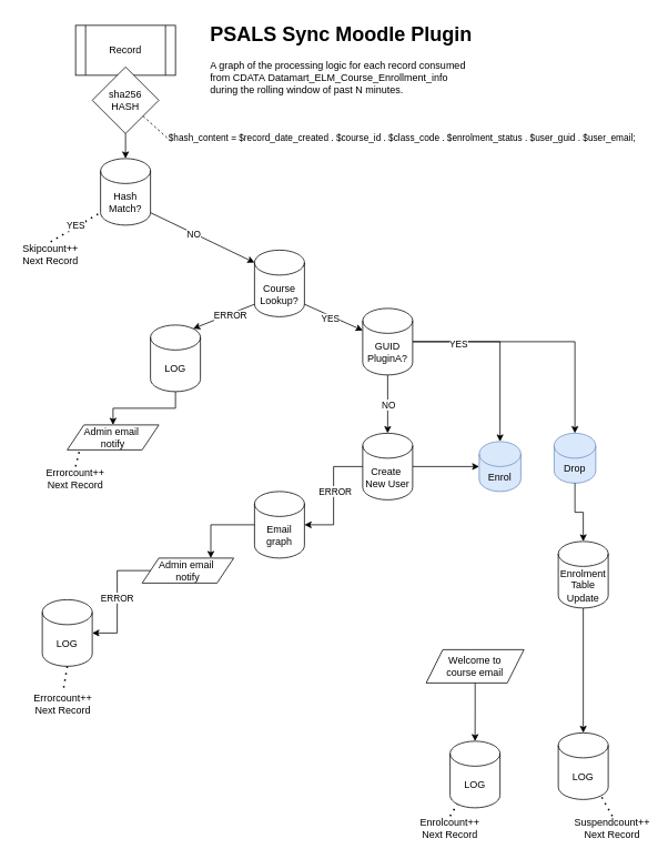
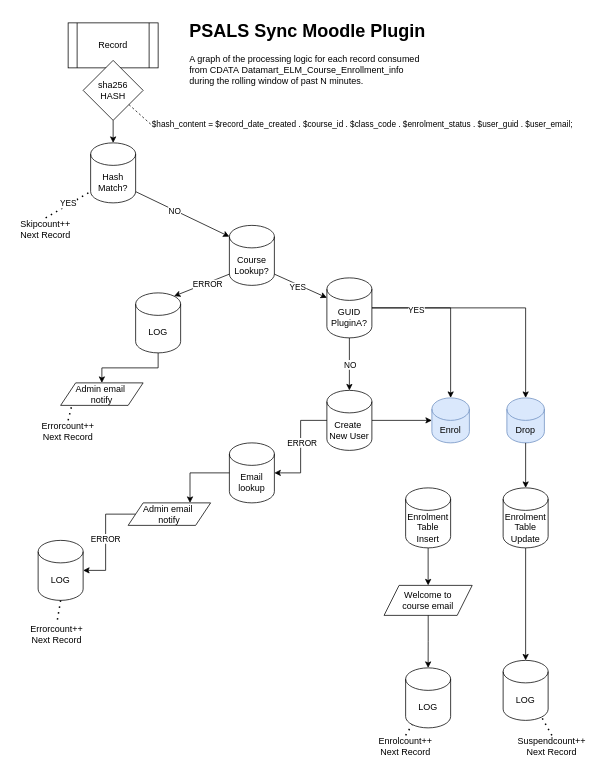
- <mxCell id="42" value="Drop" style="shape=cylinder3;whiteSpace=wrap;html=1;boundedLbl=1;backgroundOutline=1;size=15;fillColor=#dae8fc;strokeColor=#6c8ebf;" vertex="1" parent="1"><mxGeometry x="665" y="520" width="50" height="60" as="geometry" /></mxCell>
+ <mxCell id="42" value="Drop" style="shape=cylinder3;whiteSpace=wrap;html=1;boundedLbl=1;backgroundOutline=1;size=15;fillColor=#dae8fc;strokeColor=#6c8ebf;" vertex="1" parent="1"><mxGeometry x="675" y="530" width="50" height="60" as="geometry" /></mxCell>
- <mxCell id="45" value="Email graph" style="shape=cylinder3;whiteSpace=wrap;html=1;boundedLbl=1;backgroundOutline=1;size=15;" vertex="1" parent="1"><mxGeometry x="305" y="590" width="60" height="80" as="geometry" /></mxCell>
+ <mxCell id="45" value="Email lookup" style="shape=cylinder3;whiteSpace=wrap;html=1;boundedLbl=1;backgroundOutline=1;size=15;" vertex="1" parent="1"><mxGeometry x="305" y="590" width="60" height="80" as="geometry" /></mxCell>
+ <mxCell id="48" value="Enrolment Table Insert" style="shape=cylinder3;whiteSpace=wrap;html=1;boundedLbl=1;backgroundOutline=1;size=15;" vertex="1" parent="1"><mxGeometry x="540" y="650" width="60" height="80" as="geometry" /></mxCell>
+ <mxCell id="47" style="edgeStyle=orthogonalEdgeStyle;rounded=0;orthogonalLoop=1;jettySize=auto;html=1;entryX=0.5;entryY=0;entryDx=0;entryDy=0;" edge="1" parent="1" source="48" target="37"><mxGeometry relative="1" as="geometry" /></mxCell>
